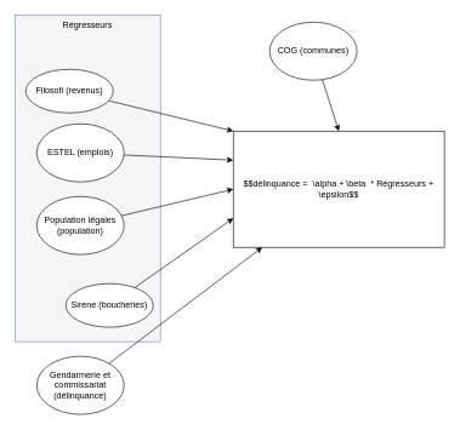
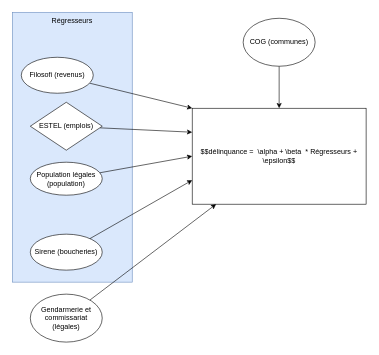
- <mxCell id="2" value="Régresseurs" style="rounded=0;whiteSpace=wrap;html=1;verticalAlign=top;fillColor=#f5f5f5;strokeColor=#6c8ebf;" vertex="1" parent="1"><mxGeometry x="20" y="20" width="200" height="450" as="geometry" /></mxCell>
+ <mxCell id="2" value="Régresseurs" style="rounded=0;whiteSpace=wrap;html=1;verticalAlign=top;fillColor=#dae8fc;strokeColor=#6c8ebf;" vertex="1" parent="1"><mxGeometry x="20" y="20" width="200" height="450" as="geometry" /></mxCell>
- <mxCell id="9" value="COG (communes)" style="ellipse;whiteSpace=wrap;html=1;" vertex="1" parent="1"><mxGeometry x="370" y="30" width="120" height="80" as="geometry" /></mxCell>
+ <mxCell id="9" value="COG (communes)" style="ellipse;whiteSpace=wrap;html=1;" vertex="1" parent="1"><mxGeometry x="405" y="30" width="120" height="80" as="geometry" /></mxCell>
- <mxCell id="5" value="ESTEL (emplois)" style="ellipse;whiteSpace=wrap;html=1;" vertex="1" parent="1"><mxGeometry x="50" y="170" width="120" height="80" as="geometry" /></mxCell>
+ <mxCell id="5" value="ESTEL (emplois)" style="rhombus;whiteSpace=wrap;html=1;" vertex="1" parent="1"><mxGeometry x="50" y="170" width="120" height="80" as="geometry" /></mxCell>
- <mxCell id="7" value="Population légales (population)" style="ellipse;whiteSpace=wrap;html=1;" vertex="1" parent="1"><mxGeometry x="50" y="270" width="120" height="80" as="geometry" /></mxCell>
+ <mxCell id="7" value="Population légales (population)" style="ellipse;whiteSpace=wrap;html=1;" vertex="1" parent="1"><mxGeometry x="50" y="270" width="120" height="55" as="geometry" /></mxCell>
- <mxCell id="13" value="Sirene (boucheries)" style="ellipse;whiteSpace=wrap;html=1;" vertex="1" parent="1"><mxGeometry x="90" y="390" width="120" height="60" as="geometry" /></mxCell>
+ <mxCell id="13" value="Sirene (boucheries)" style="ellipse;whiteSpace=wrap;html=1;" vertex="1" parent="1"><mxGeometry x="50" y="390" width="120" height="60" as="geometry" /></mxCell>
- <mxCell id="11" value="Gendarmerie et commissariat (délinquance)" style="ellipse;whiteSpace=wrap;html=1;" vertex="1" parent="1"><mxGeometry x="50" y="490" width="120" height="80" as="geometry" /></mxCell>
+ <mxCell id="11" value="Gendarmerie et commissariat (légales)" style="ellipse;whiteSpace=wrap;html=1;" vertex="1" parent="1"><mxGeometry x="50" y="490" width="120" height="80" as="geometry" /></mxCell>
